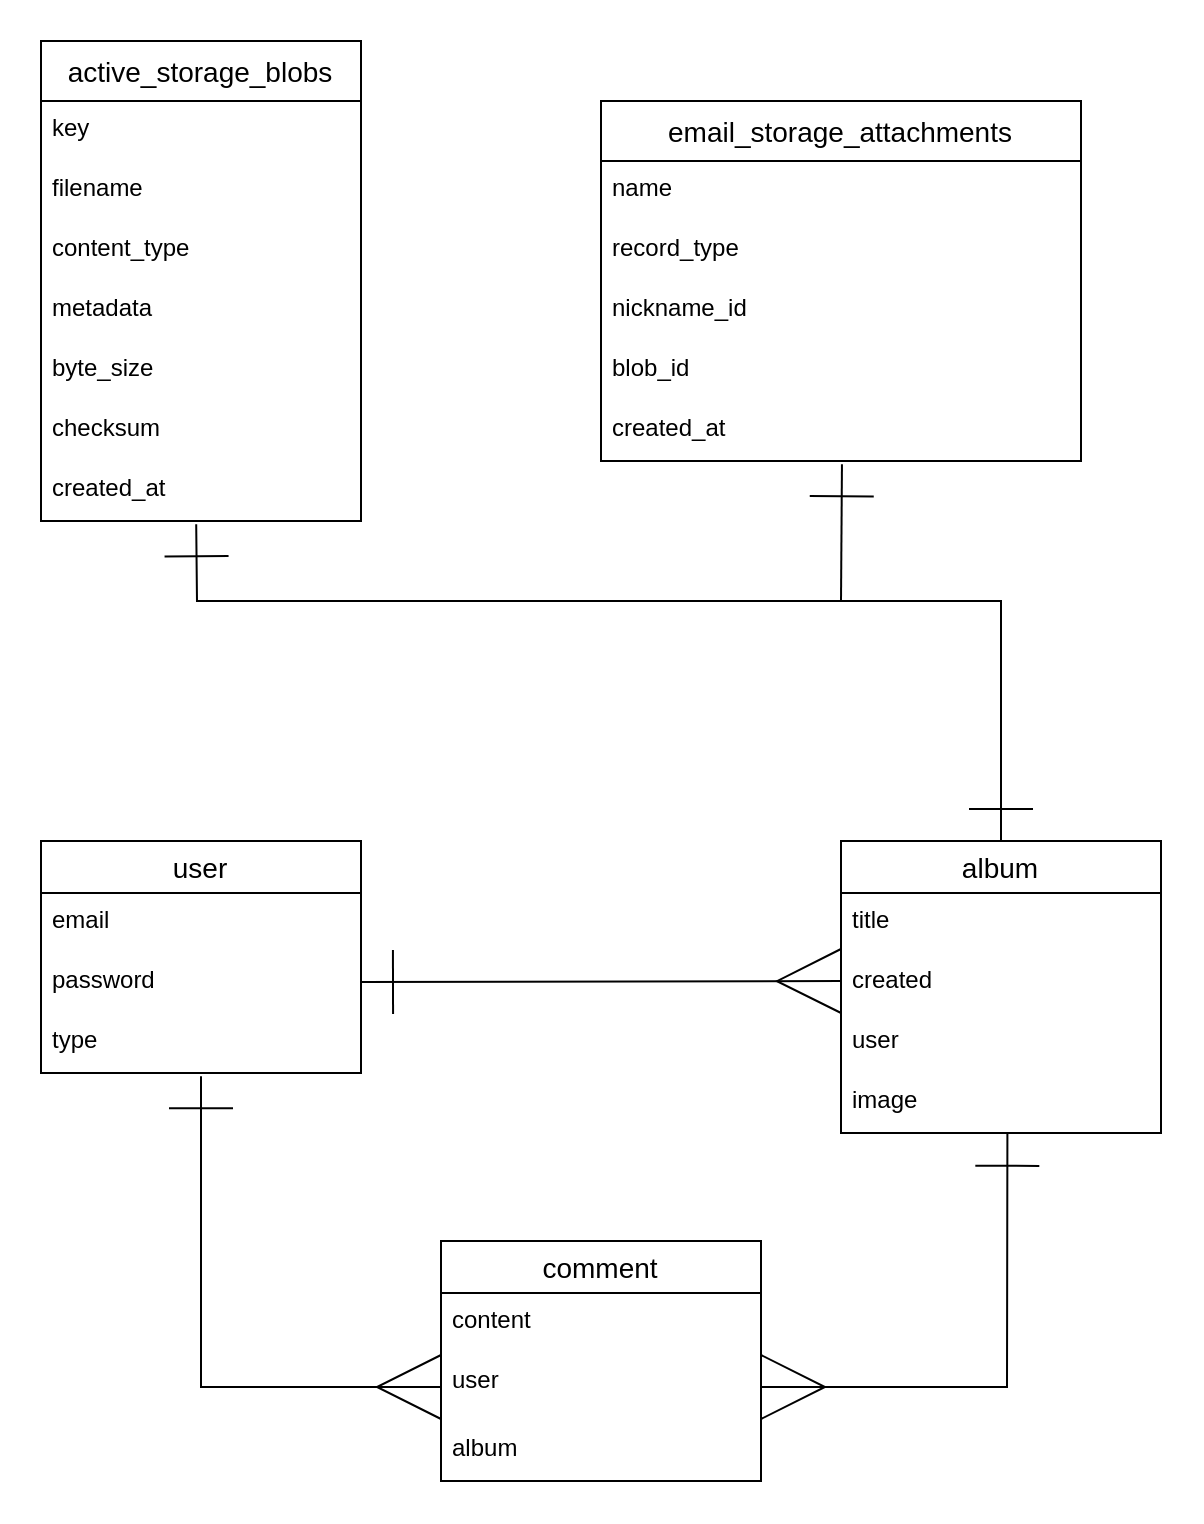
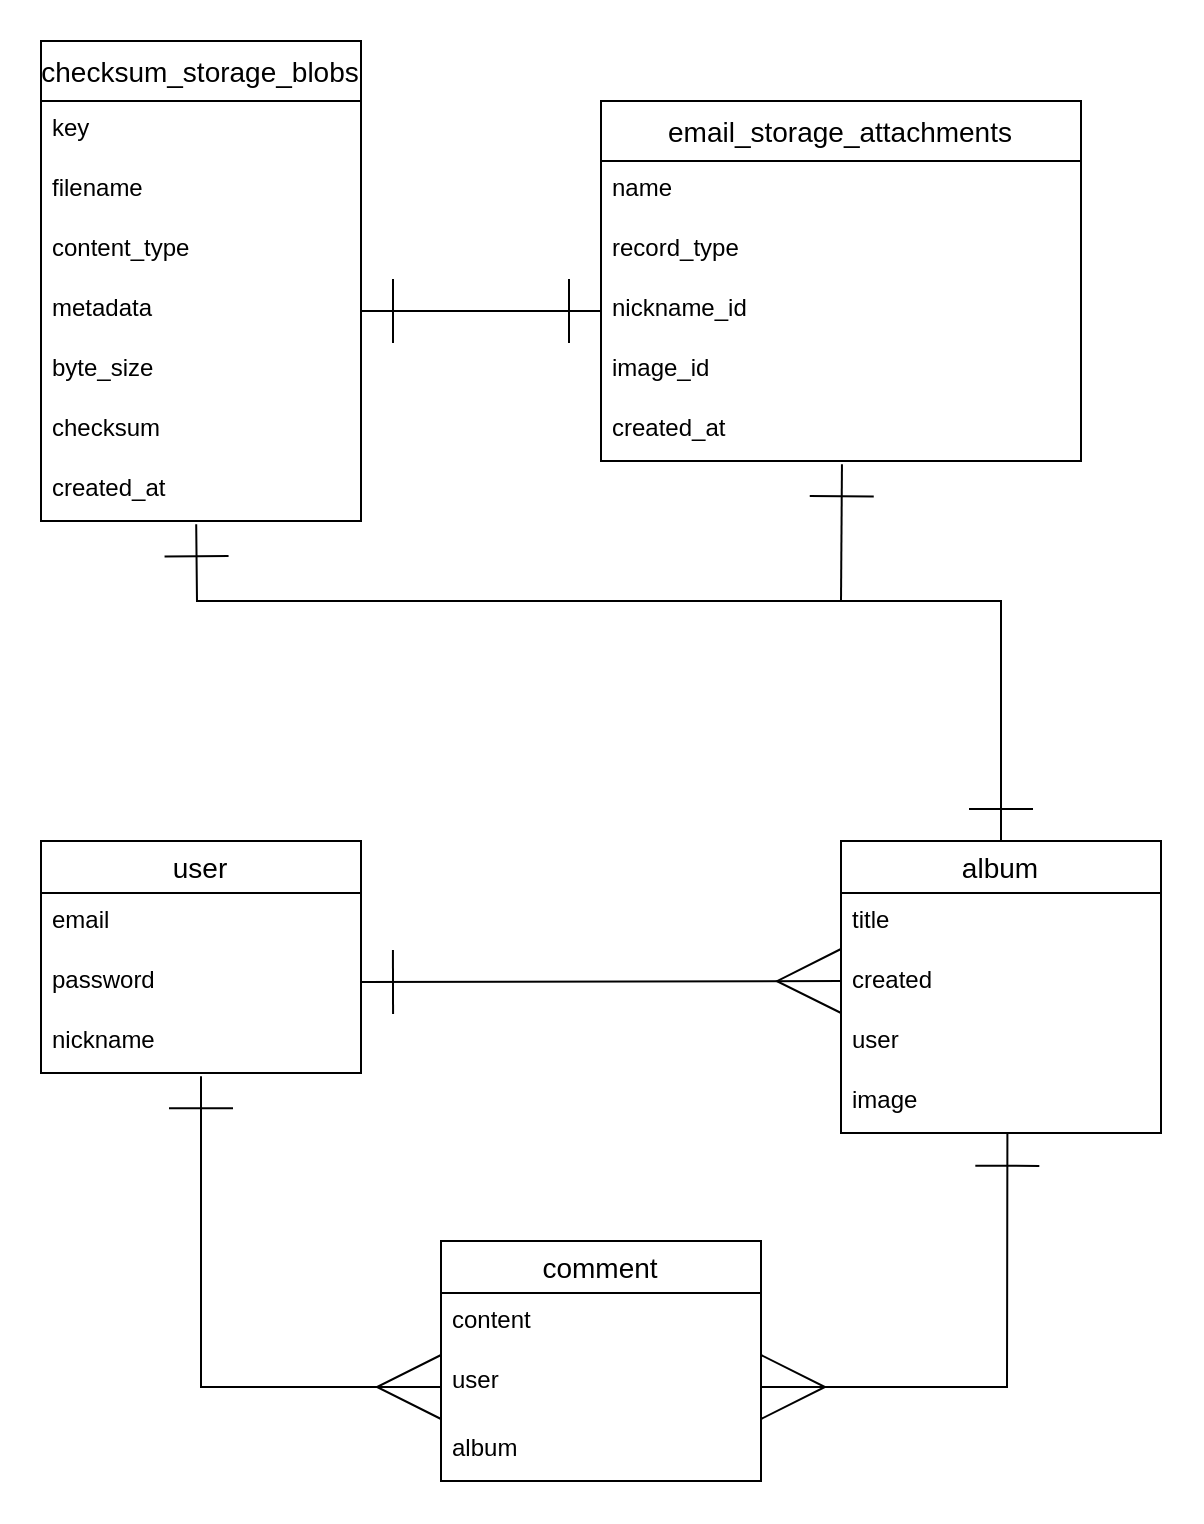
- <mxCell id="18" value="active_storage_blobs" style="swimlane;fontStyle=0;childLayout=stackLayout;horizontal=1;startSize=30;horizontalStack=0;resizeParent=1;resizeParentMax=0;resizeLast=0;collapsible=1;marginBottom=0;align=center;fontSize=14;" vertex="1" parent="1"><mxGeometry x="20" y="20" width="160" height="240" as="geometry" /></mxCell>
+ <mxCell id="18" value="checksum_storage_blobs" style="swimlane;fontStyle=0;childLayout=stackLayout;horizontal=1;startSize=30;horizontalStack=0;resizeParent=1;resizeParentMax=0;resizeLast=0;collapsible=1;marginBottom=0;align=center;fontSize=14;" vertex="1" parent="1"><mxGeometry x="20" y="20" width="160" height="240" as="geometry" /></mxCell>
+ <mxCell id="32" value="" style="endArrow=ERone;html=1;rounded=0;startSize=30;endSize=30;exitX=1;exitY=0.5;exitDx=0;exitDy=0;startArrow=ERone;startFill=0;endFill=0;entryX=0;entryY=0.5;entryDx=0;entryDy=0;" edge="1" parent="1" source="22" target="29"><mxGeometry relative="1" as="geometry"><mxPoint x="200" y="150" as="sourcePoint" /><mxPoint x="290" y="155" as="targetPoint" /></mxGeometry></mxCell>
- <mxCell id="30" value="blob_id" style="text;strokeColor=none;fillColor=none;spacingLeft=4;spacingRight=4;overflow=hidden;rotatable=0;points=[[0,0.5],[1,0.5]];portConstraint=eastwest;fontSize=12;" vertex="1" parent="26"><mxGeometry y="120" width="240" height="30" as="geometry" /></mxCell>
+ <mxCell id="30" value="image_id" style="text;strokeColor=none;fillColor=none;spacingLeft=4;spacingRight=4;overflow=hidden;rotatable=0;points=[[0,0.5],[1,0.5]];portConstraint=eastwest;fontSize=12;" vertex="1" parent="26"><mxGeometry y="120" width="240" height="30" as="geometry" /></mxCell>
- <mxCell id="5" value="type" style="text;strokeColor=none;fillColor=none;spacingLeft=4;spacingRight=4;overflow=hidden;rotatable=0;points=[[0,0.5],[1,0.5]];portConstraint=eastwest;fontSize=12;" vertex="1" parent="2"><mxGeometry y="86" width="160" height="30" as="geometry" /></mxCell>
+ <mxCell id="5" value="nickname" style="text;strokeColor=none;fillColor=none;spacingLeft=4;spacingRight=4;overflow=hidden;rotatable=0;points=[[0,0.5],[1,0.5]];portConstraint=eastwest;fontSize=12;" vertex="1" parent="2"><mxGeometry y="86" width="160" height="30" as="geometry" /></mxCell>
